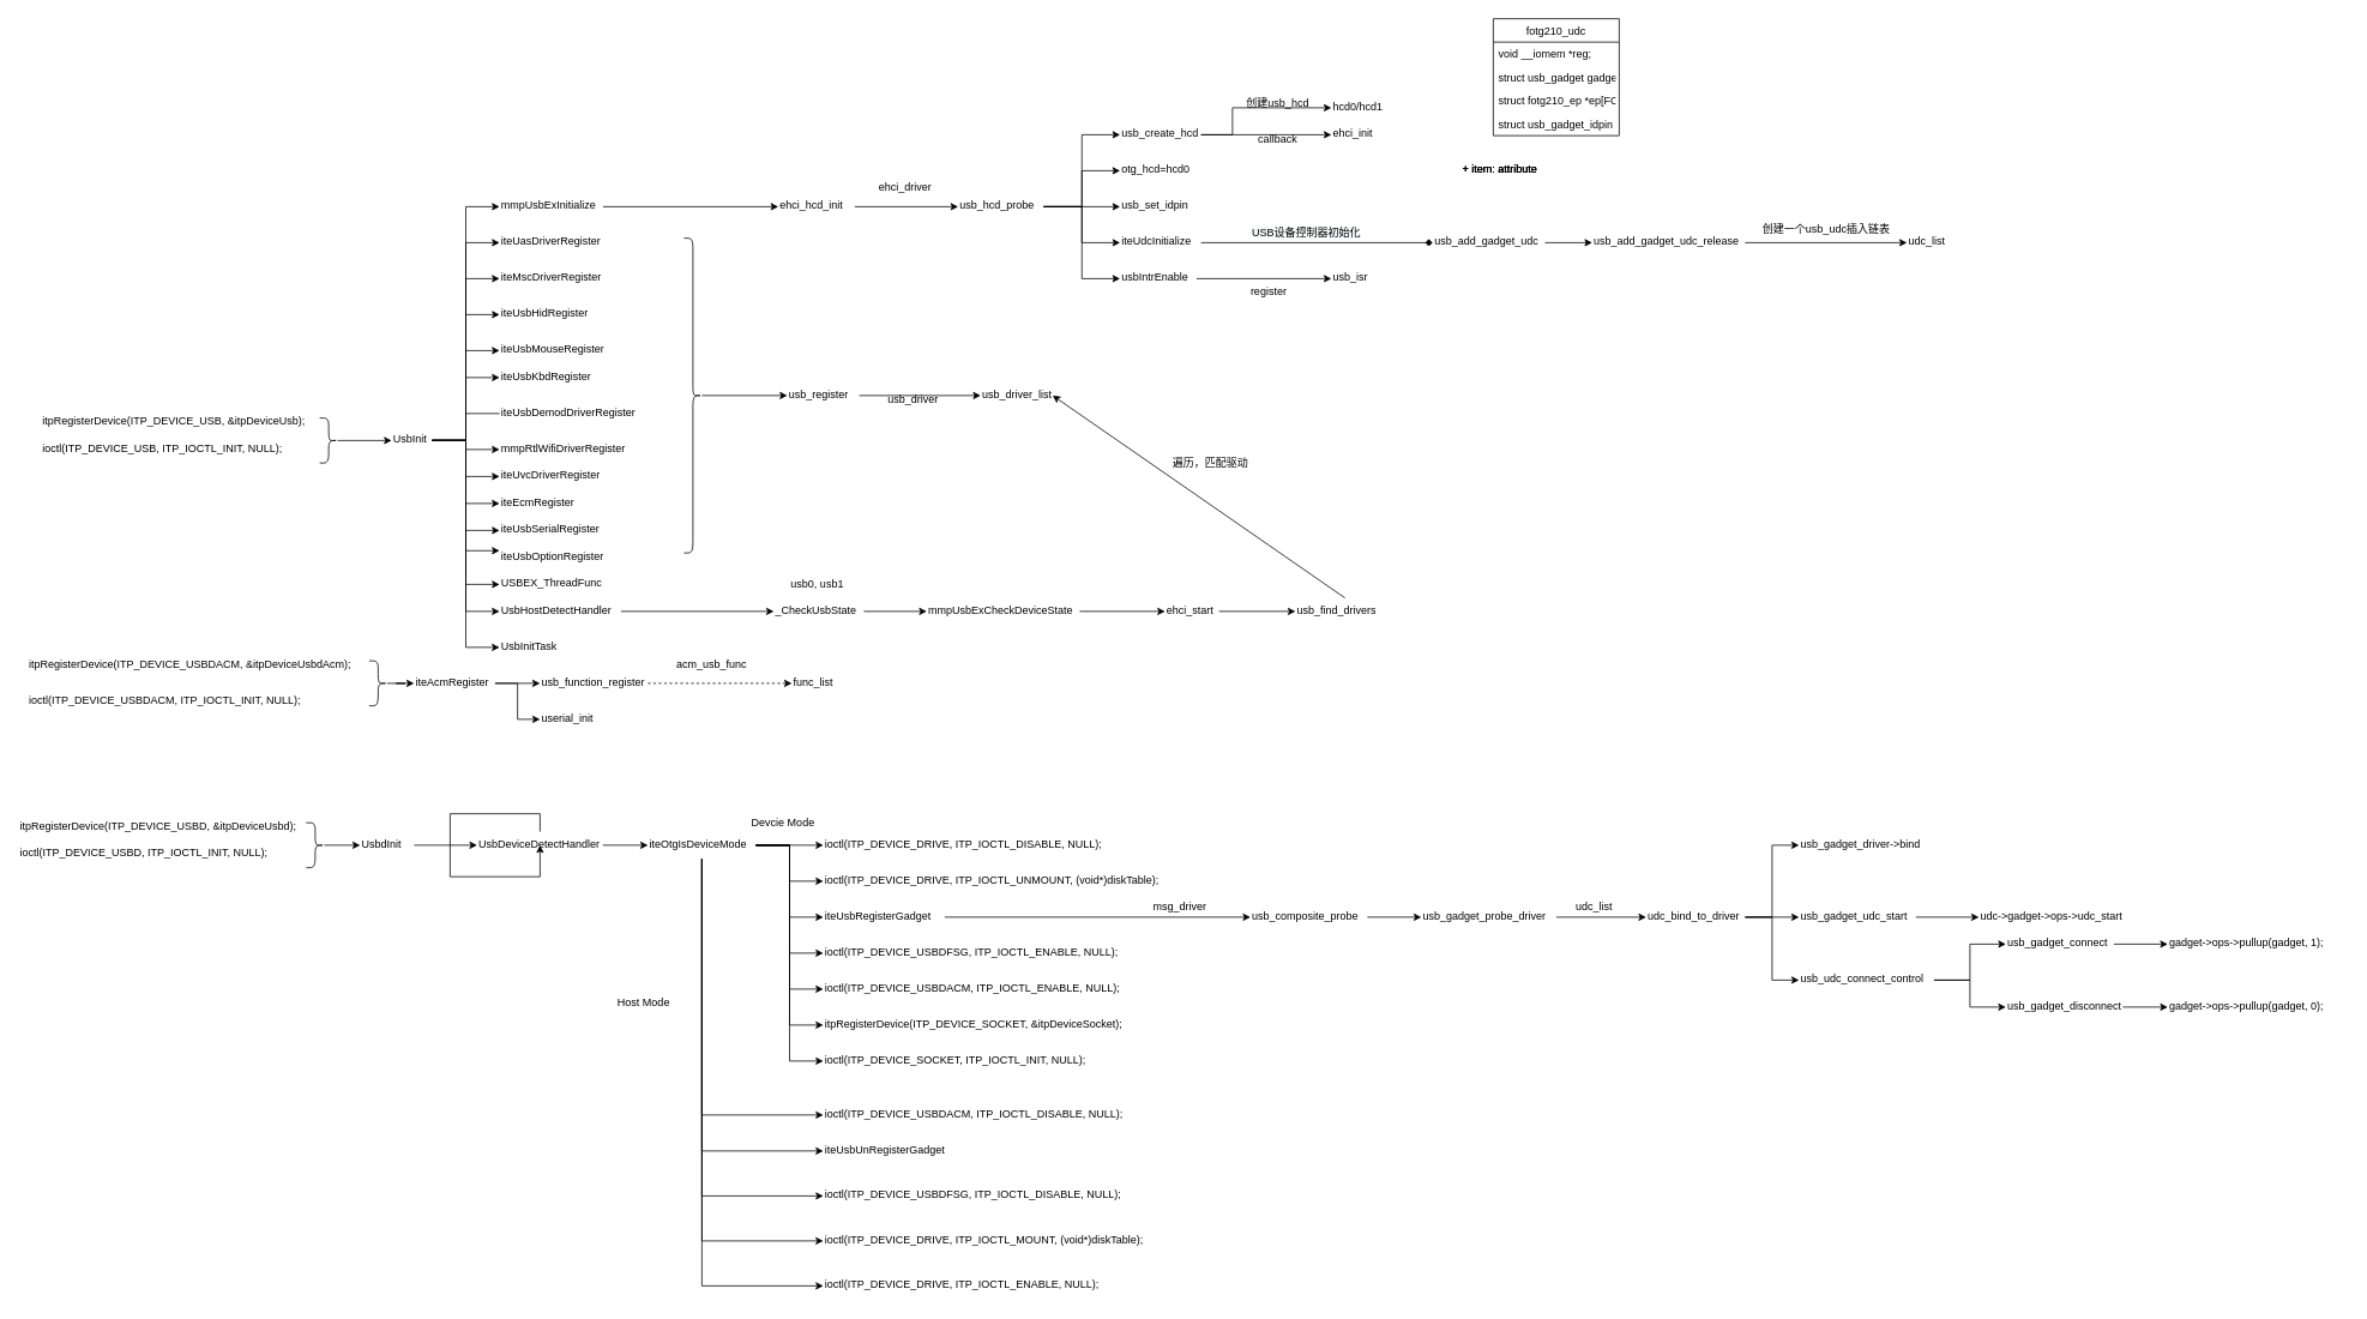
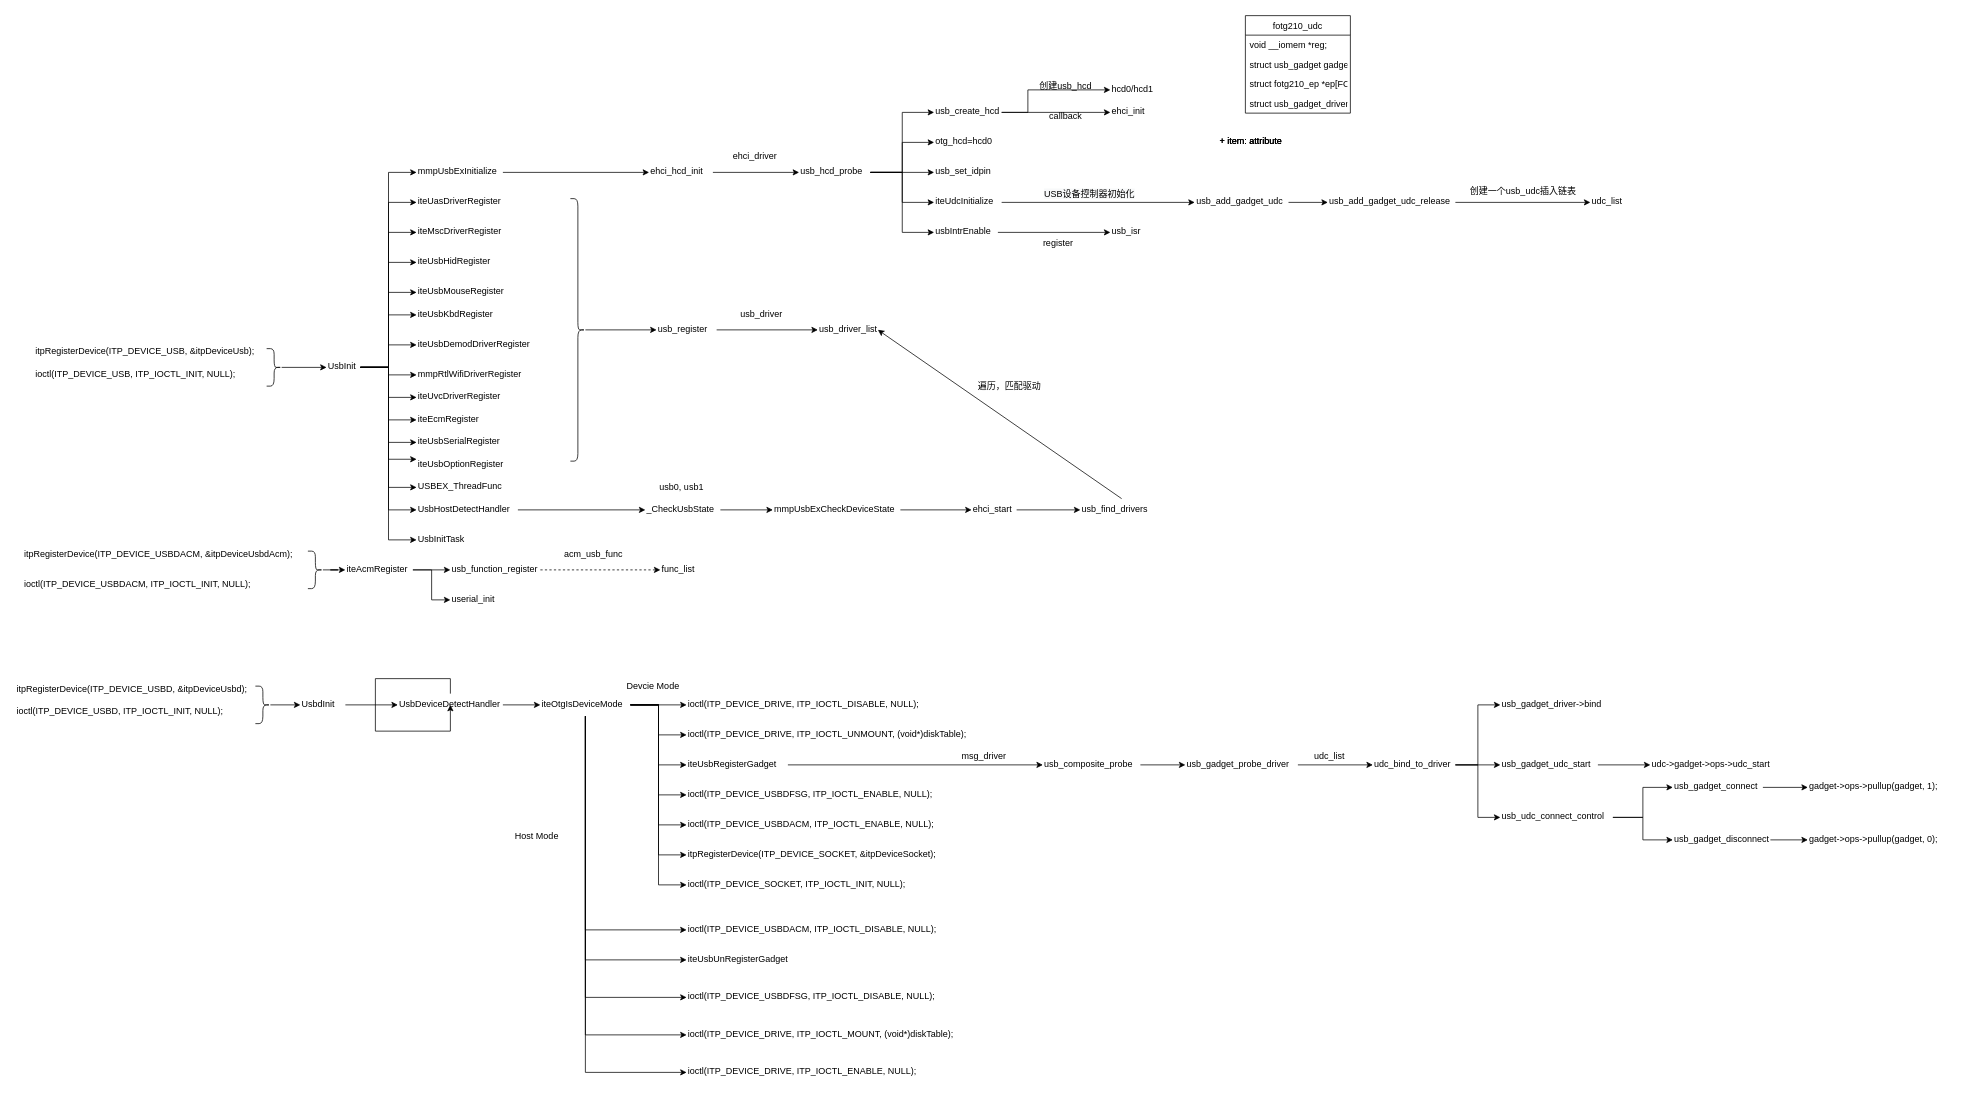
- <mxCell id="162" value="struct usb_gadget_idpin&#09;*driver;&#10;" style="text;strokeColor=none;fillColor=none;align=left;verticalAlign=top;spacingLeft=4;spacingRight=4;overflow=hidden;rotatable=0;points=[[0,0.5],[1,0.5]];portConstraint=eastwest;" parent="158" vertex="1"><mxGeometry y="104" width="140" height="26" as="geometry" /></mxCell>
+ <mxCell id="162" value="struct usb_gadget_driver&#09;*driver;&#10;" style="text;strokeColor=none;fillColor=none;align=left;verticalAlign=top;spacingLeft=4;spacingRight=4;overflow=hidden;rotatable=0;points=[[0,0.5],[1,0.5]];portConstraint=eastwest;" parent="158" vertex="1"><mxGeometry y="104" width="140" height="26" as="geometry" /></mxCell>
- <mxCell id="117" style="edgeStyle=orthogonalEdgeStyle;rounded=0;orthogonalLoop=1;jettySize=auto;html=1;entryX=0;entryY=0.5;entryDx=0;entryDy=0;endArrow=diamond;" parent="1" source="118" target="153" edge="1"><mxGeometry relative="1" as="geometry" /></mxCell>
+ <mxCell id="117" style="edgeStyle=orthogonalEdgeStyle;rounded=0;orthogonalLoop=1;jettySize=auto;html=1;entryX=0;entryY=0.5;entryDx=0;entryDy=0;" parent="1" source="118" target="153" edge="1"><mxGeometry relative="1" as="geometry" /></mxCell>
- <mxCell id="93" value="usb_driver" style="text;whiteSpace=wrap;html=1;" parent="1" vertex="1"><mxGeometry x="985" y="429" width="80" height="30" as="geometry" /></mxCell>
+ <mxCell id="93" value="usb_driver" style="text;whiteSpace=wrap;html=1;" parent="1" vertex="1"><mxGeometry x="985" y="404" width="80" height="30" as="geometry" /></mxCell>
- <mxCell id="60" style="edgeStyle=orthogonalEdgeStyle;rounded=0;orthogonalLoop=1;jettySize=auto;html=1;entryX=0;entryY=0.5;entryDx=0;entryDy=0;endArrow=none;" parent="1" source="69" target="82" edge="1"><mxGeometry relative="1" as="geometry" /></mxCell>
+ <mxCell id="60" style="edgeStyle=orthogonalEdgeStyle;rounded=0;orthogonalLoop=1;jettySize=auto;html=1;entryX=0;entryY=0.5;entryDx=0;entryDy=0;" parent="1" source="69" target="82" edge="1"><mxGeometry relative="1" as="geometry" /></mxCell>
